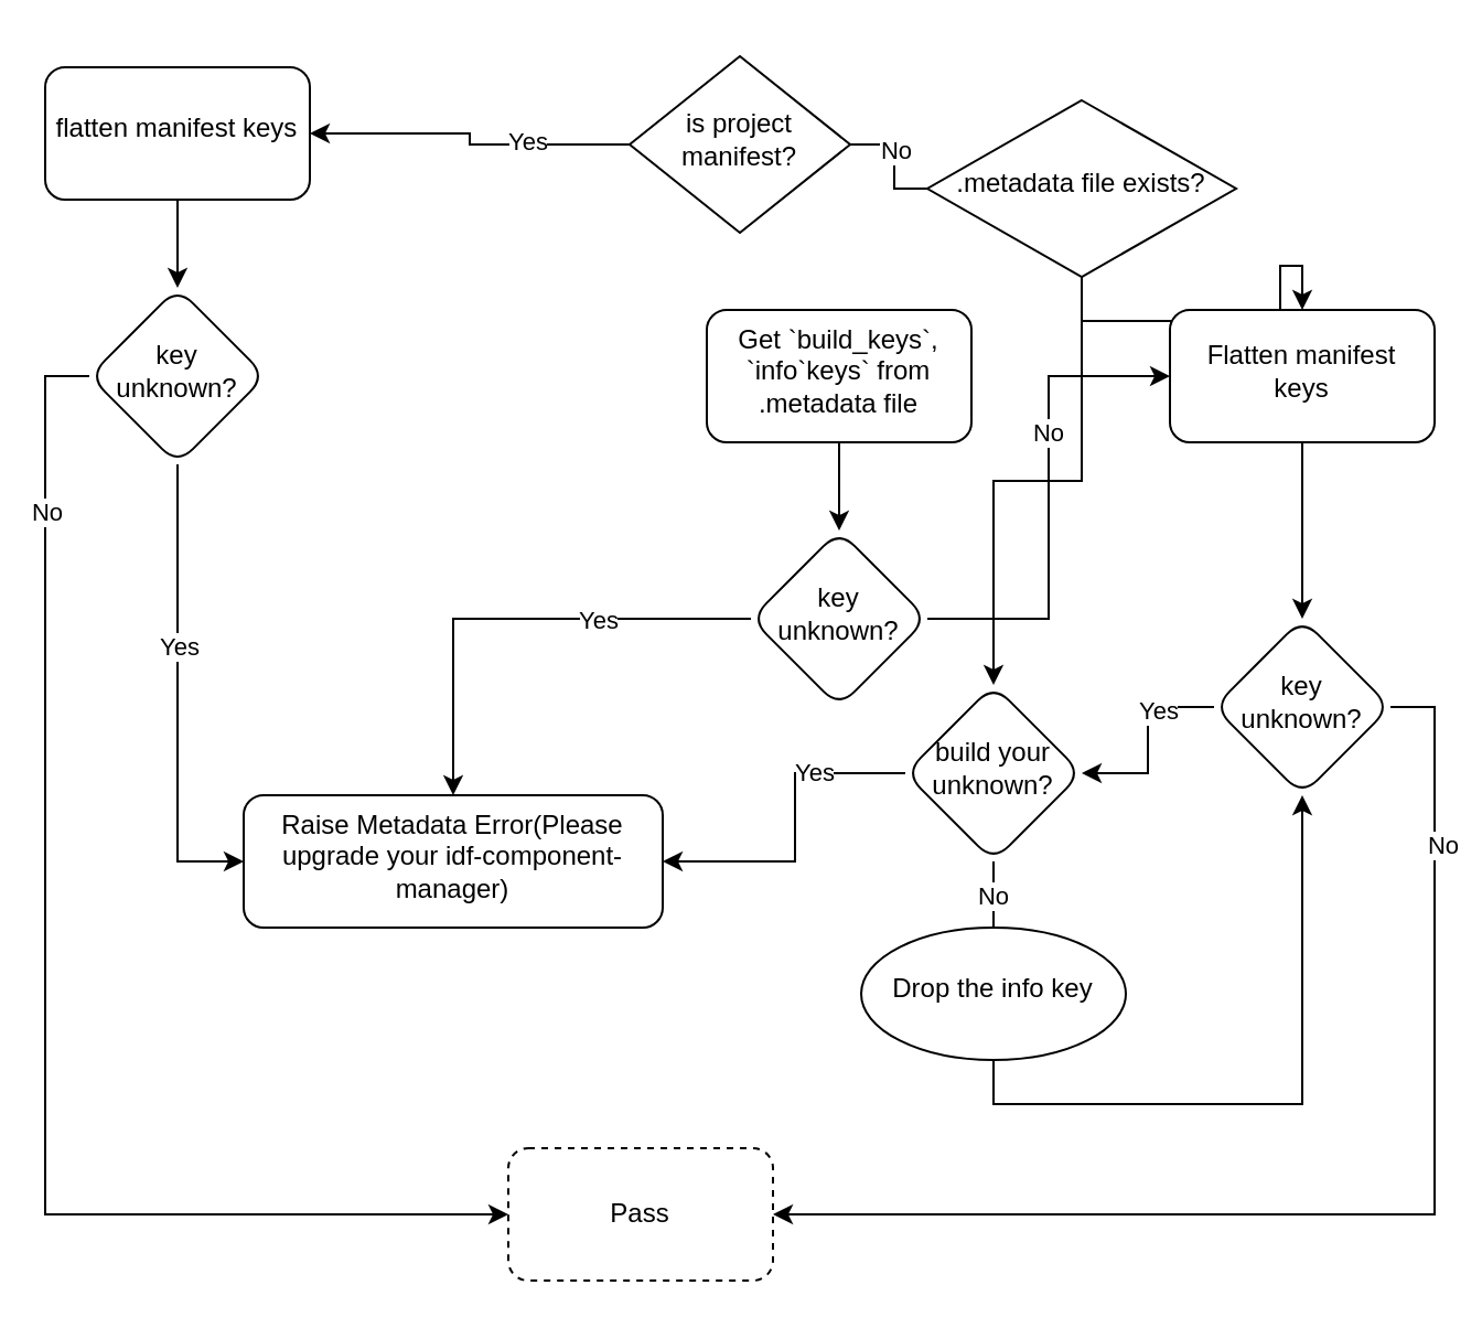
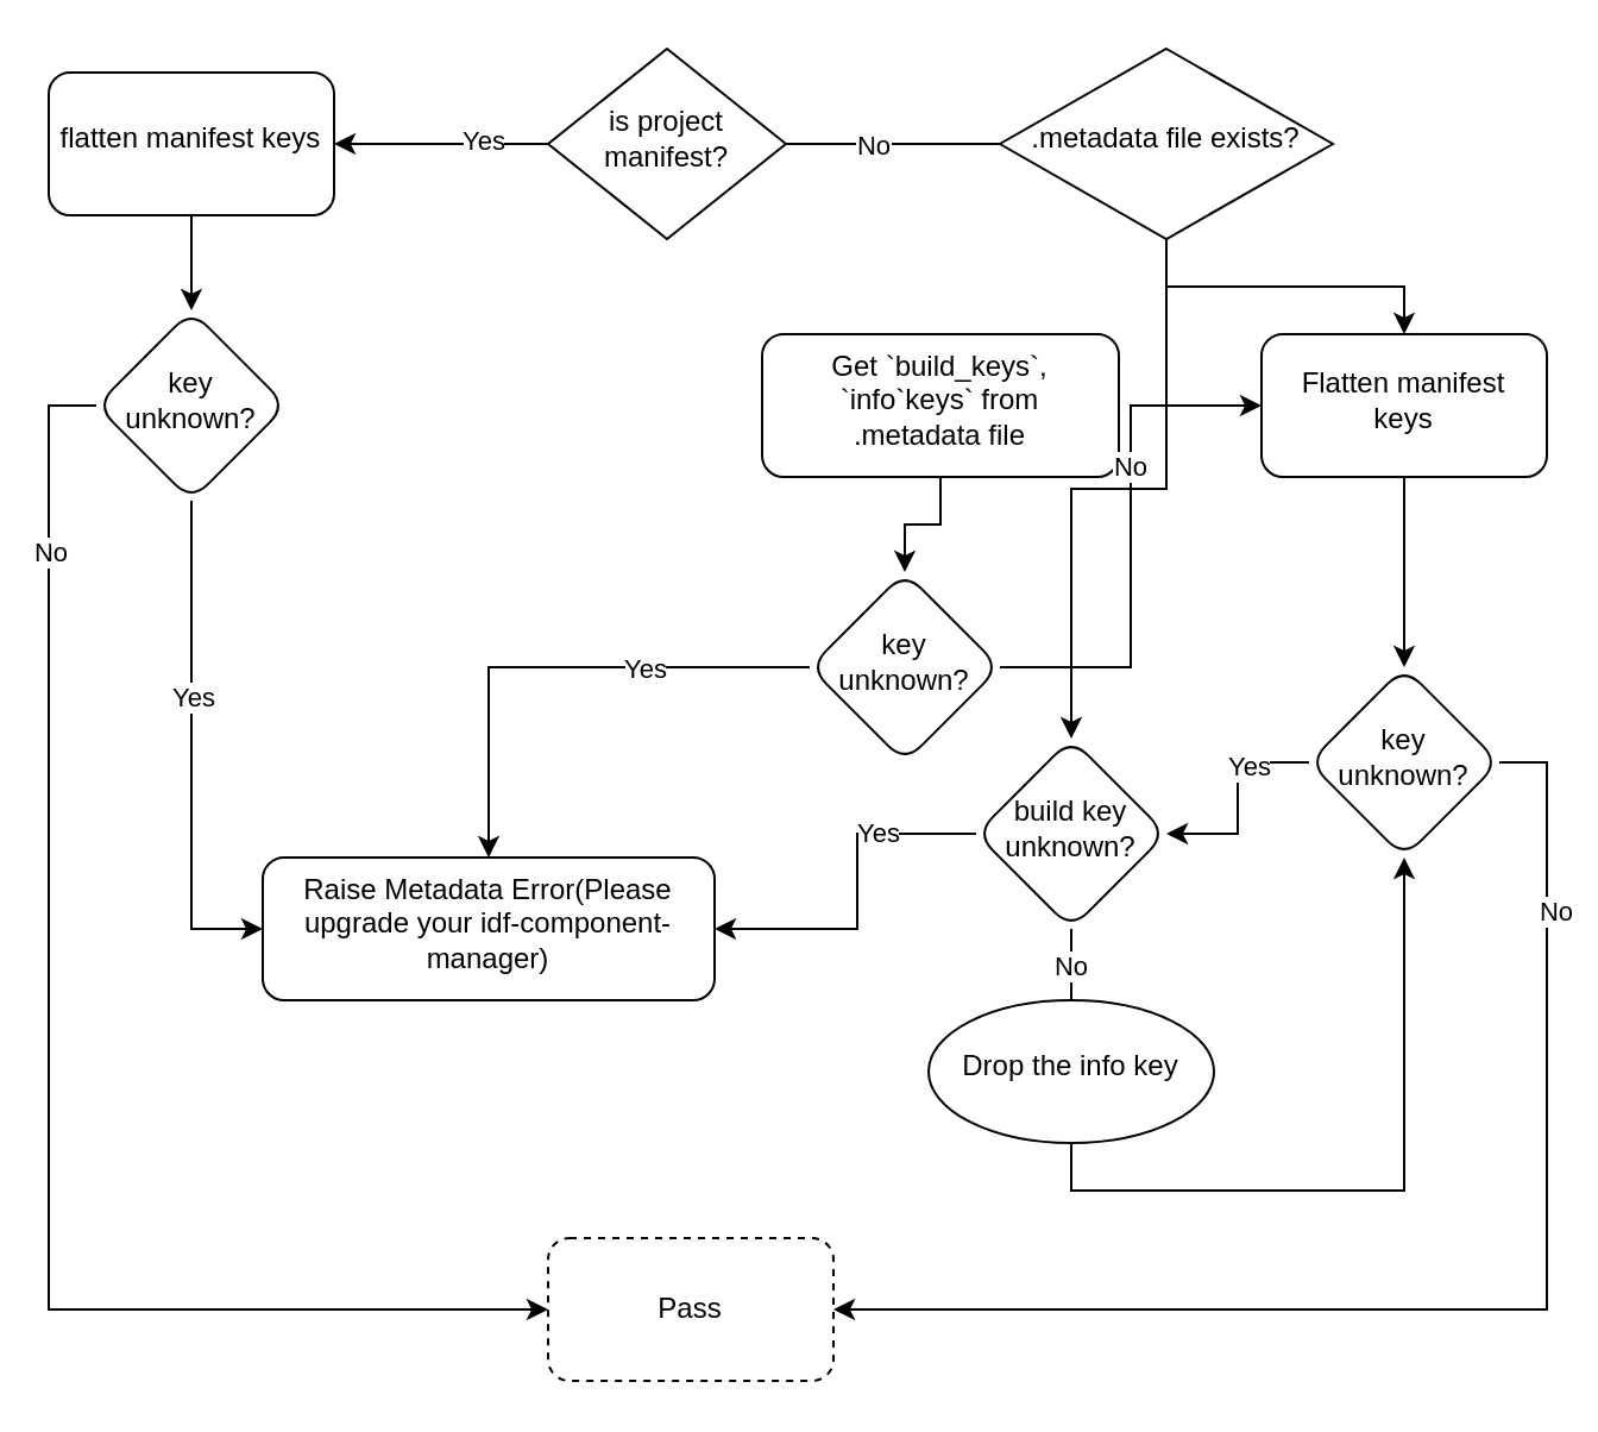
- <mxCell id="6" value="is project manifest?" style="rhombus;whiteSpace=wrap;html=1;shadow=0;fontFamily=Helvetica;fontSize=12;align=center;strokeWidth=1;spacing=6;spacingTop=-4;" parent="1" vertex="1"><mxGeometry x="285" y="25" width="100" height="80" as="geometry" /></mxCell>
+ <mxCell id="6" value="is project manifest?" style="rhombus;whiteSpace=wrap;html=1;shadow=0;fontFamily=Helvetica;fontSize=12;align=center;strokeWidth=1;spacing=6;spacingTop=-4;" parent="1" vertex="1"><mxGeometry x="230" y="20" width="100" height="80" as="geometry" /></mxCell>
- <mxCell id="16" value=".metadata file exists?" style="rhombus;whiteSpace=wrap;html=1;shadow=0;strokeWidth=1;spacing=6;spacingTop=-4;" vertex="1" parent="1"><mxGeometry x="420" y="45" width="140" height="80" as="geometry" /></mxCell>
+ <mxCell id="16" value=".metadata file exists?" style="rhombus;whiteSpace=wrap;html=1;shadow=0;strokeWidth=1;spacing=6;spacingTop=-4;" vertex="1" parent="1"><mxGeometry x="420" y="20" width="140" height="80" as="geometry" /></mxCell>
- <mxCell id="18" value="Get `build_keys`, `info`keys` from .metadata file" style="rounded=1;whiteSpace=wrap;html=1;shadow=0;strokeWidth=1;spacing=6;spacingTop=-4;" vertex="1" parent="1"><mxGeometry x="320" y="140" width="120" height="60" as="geometry" /></mxCell>
+ <mxCell id="18" value="Get `build_keys`, `info`keys` from .metadata file" style="rounded=1;whiteSpace=wrap;html=1;shadow=0;strokeWidth=1;spacing=6;spacingTop=-4;" vertex="1" parent="1"><mxGeometry x="320" y="140" width="150" height="60" as="geometry" /></mxCell>
- <mxCell id="37" value="build your unknown?" style="rhombus;whiteSpace=wrap;html=1;rounded=1;shadow=0;strokeWidth=1;spacing=6;spacingTop=-4;" vertex="1" parent="1"><mxGeometry x="410" y="310" width="80" height="80" as="geometry" /></mxCell>
+ <mxCell id="37" value="build key unknown?" style="rhombus;whiteSpace=wrap;html=1;rounded=1;shadow=0;strokeWidth=1;spacing=6;spacingTop=-4;" vertex="1" parent="1"><mxGeometry x="410" y="310" width="80" height="80" as="geometry" /></mxCell>
